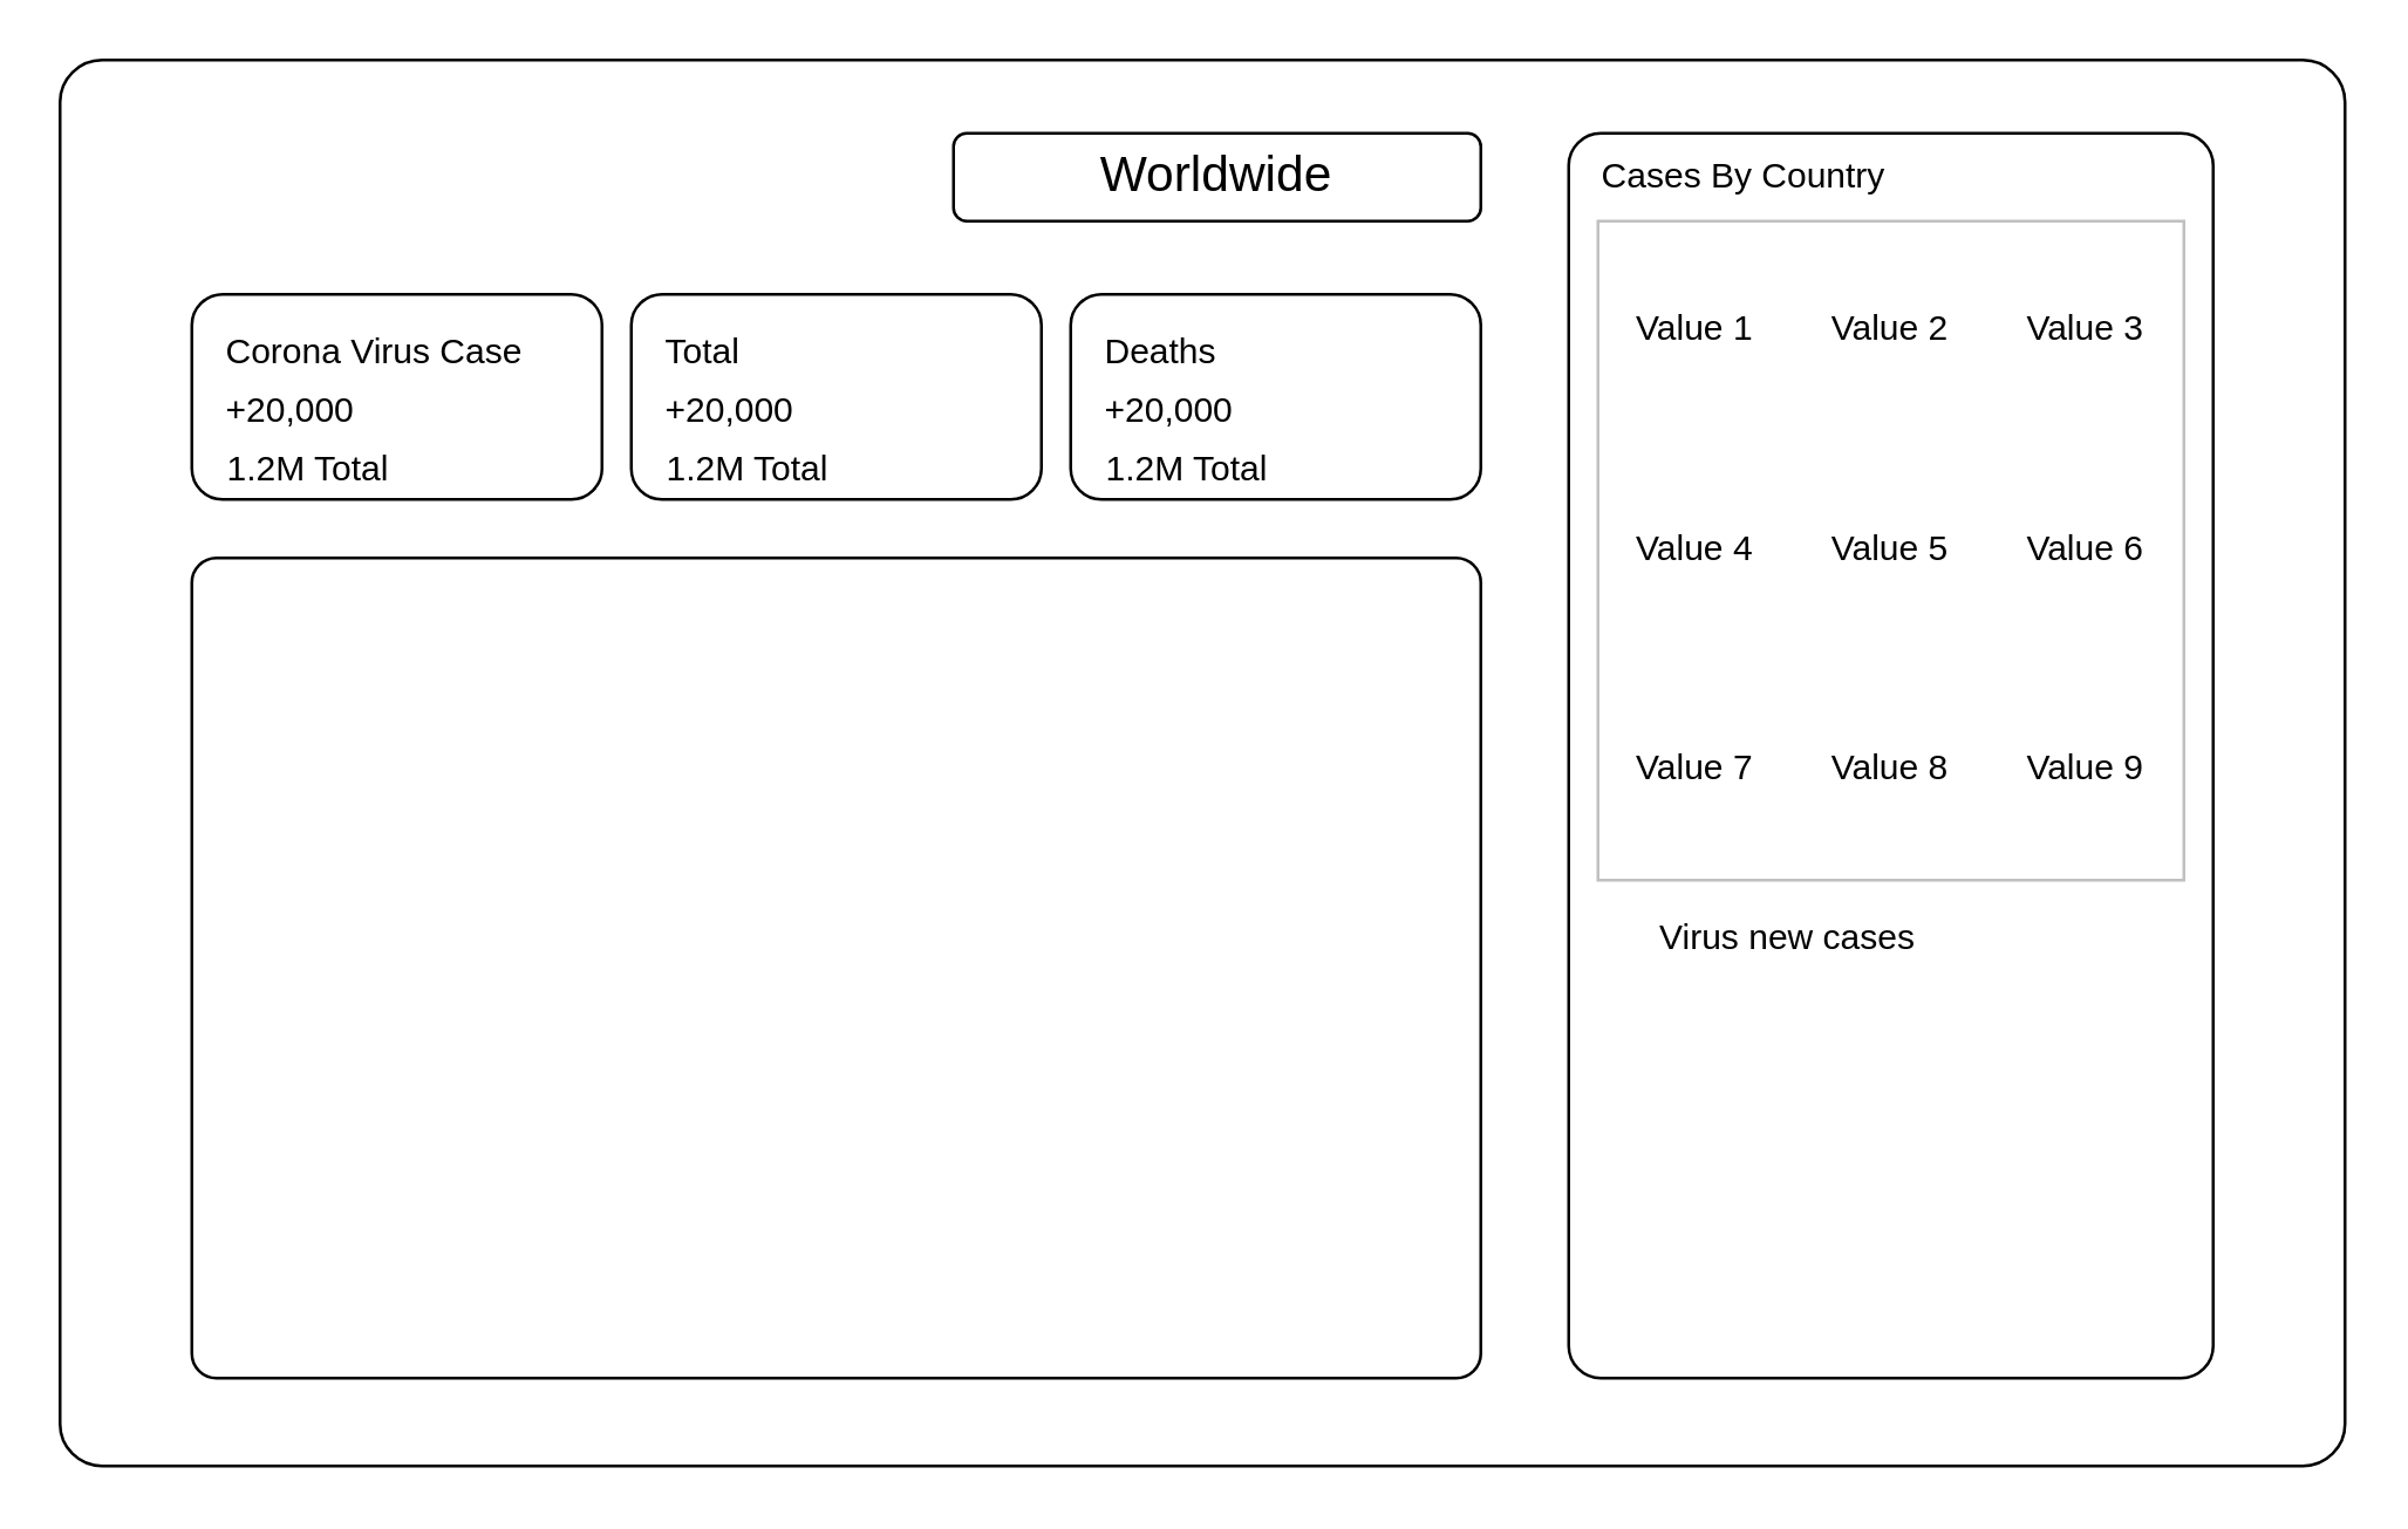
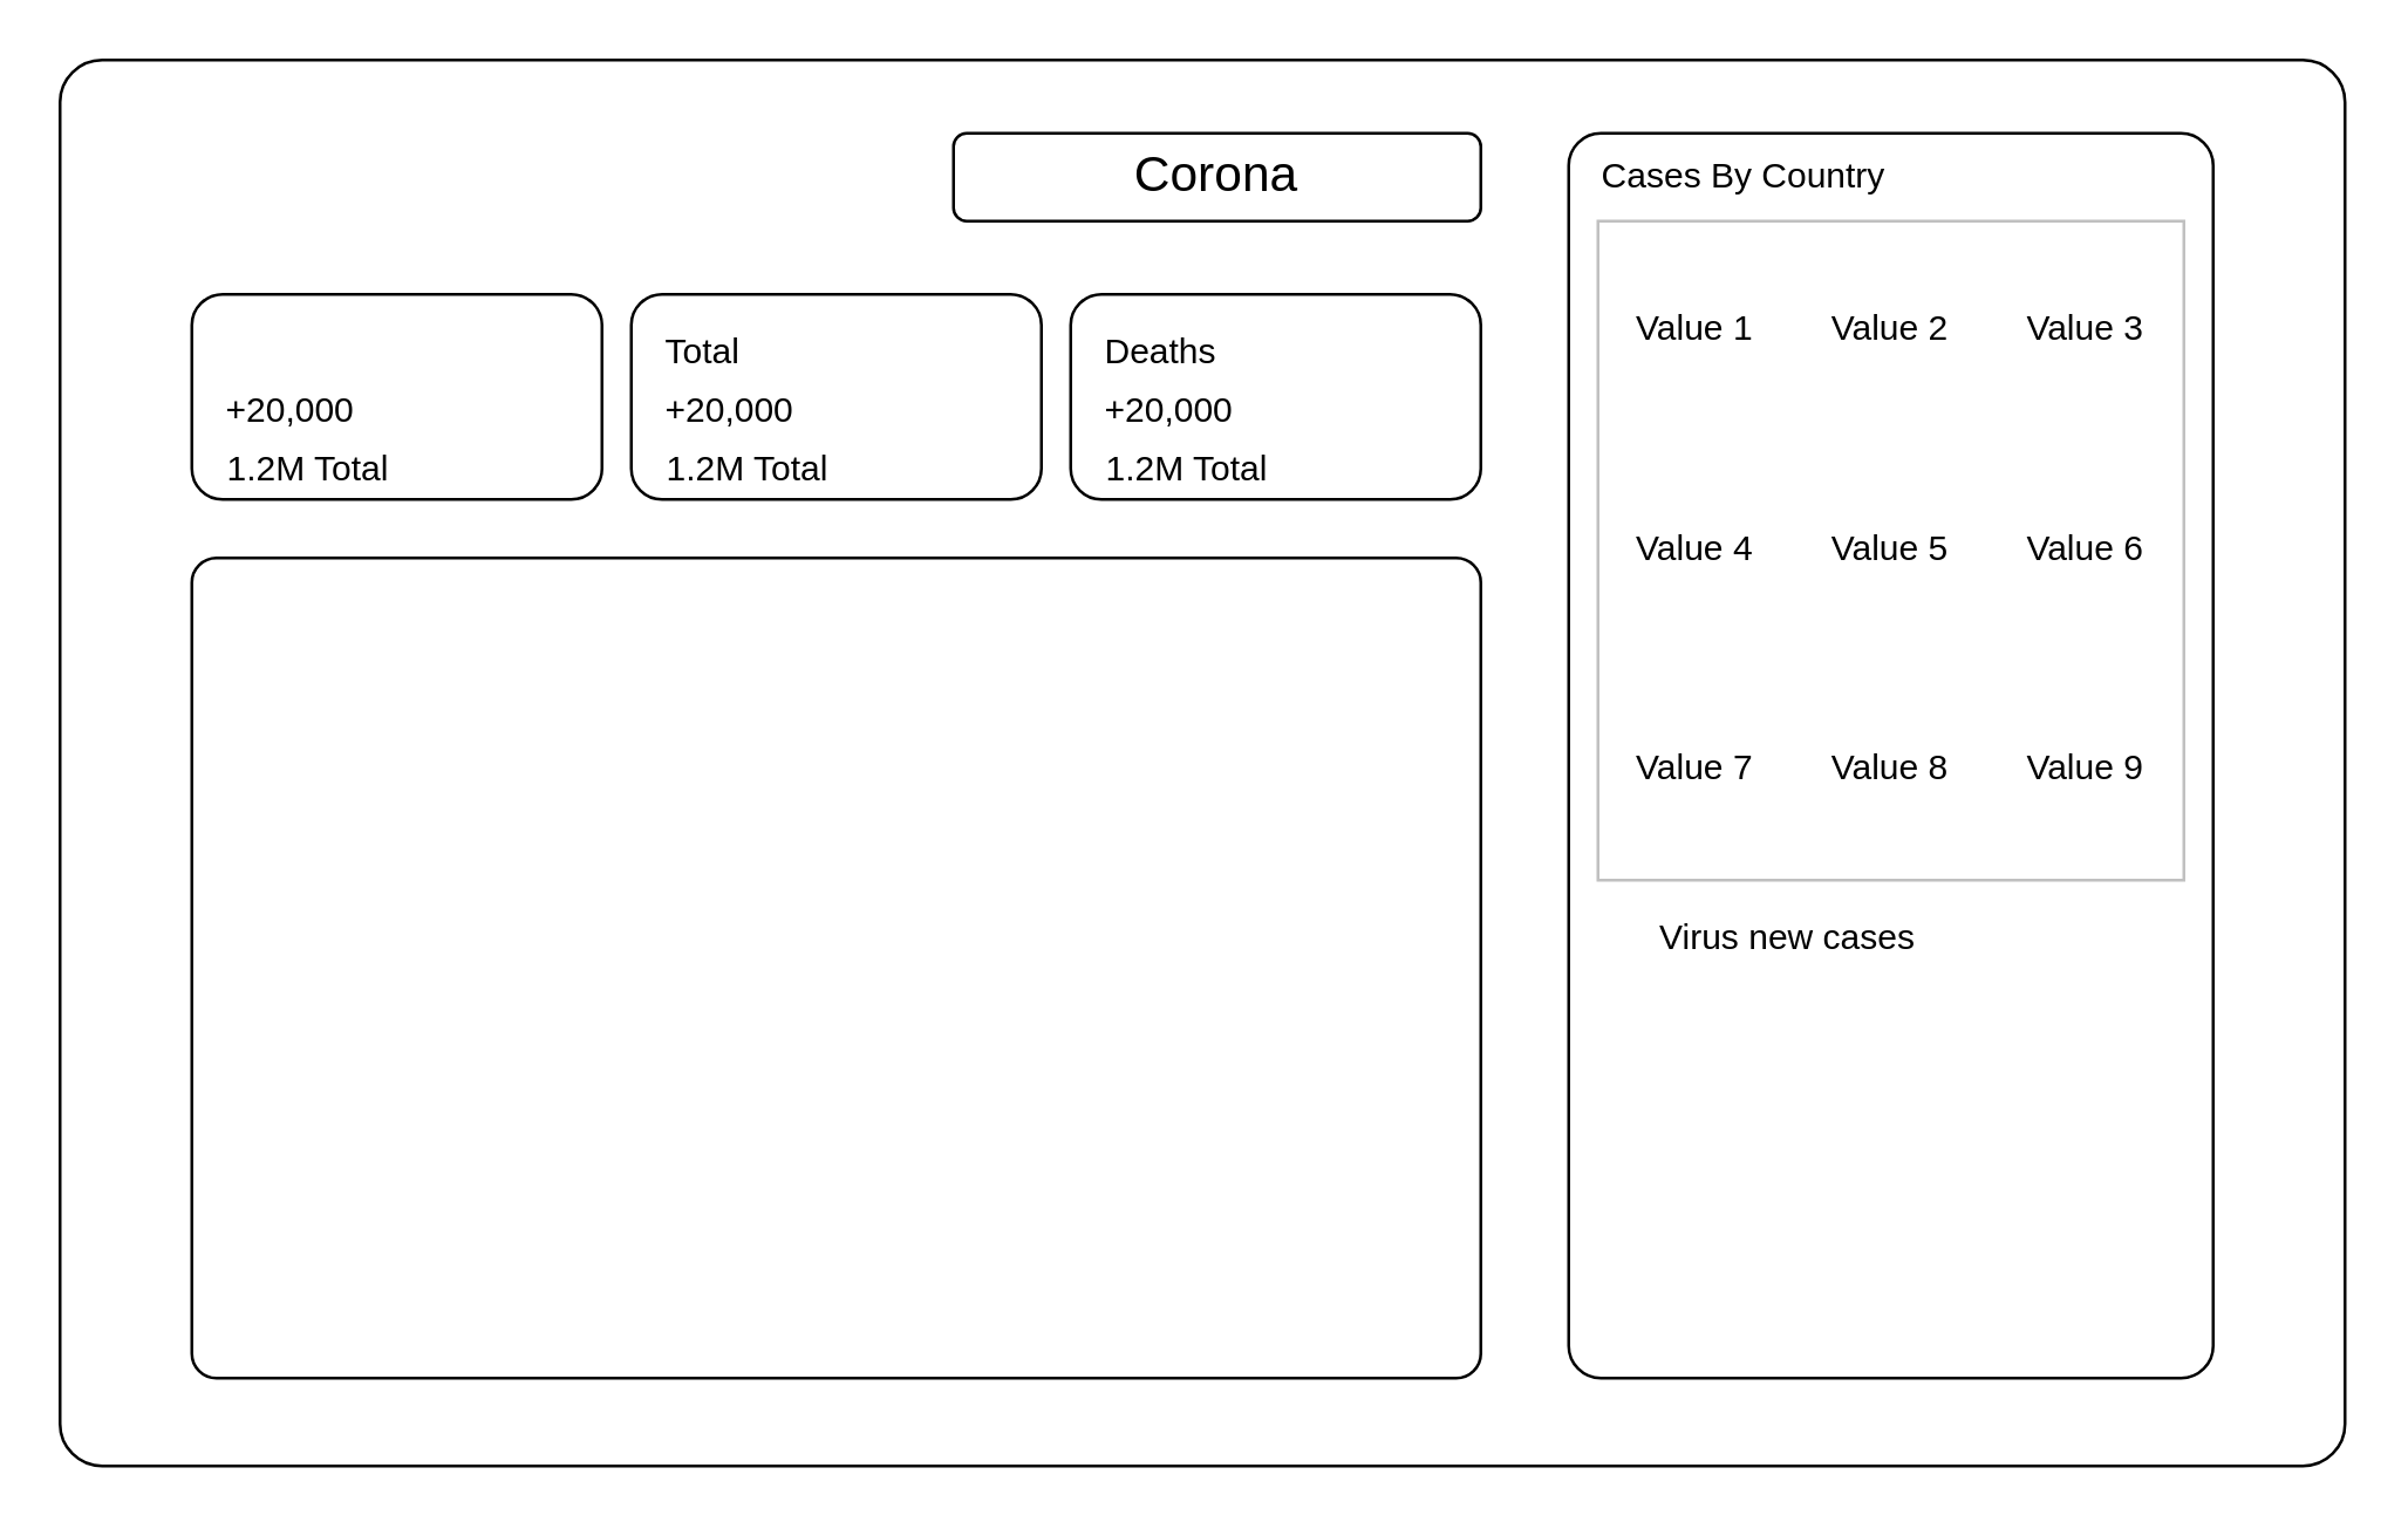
- <mxCell id="4" value="&lt;font style=&quot;font-size: 17px&quot;&gt;Worldwide&lt;/font&gt;" style="text;html=1;strokeColor=none;fillColor=none;align=center;verticalAlign=middle;whiteSpace=wrap;rounded=0;" parent="1" vertex="1"><mxGeometry x="370" y="50" width="90" height="20" as="geometry" /></mxCell>
+ <mxCell id="4" value="&lt;font style=&quot;font-size: 17px&quot;&gt;Corona&lt;/font&gt;" style="text;html=1;strokeColor=none;fillColor=none;align=center;verticalAlign=middle;whiteSpace=wrap;rounded=0;" parent="1" vertex="1"><mxGeometry x="370" y="50" width="90" height="20" as="geometry" /></mxCell>
- <mxCell id="6" value="Corona Virus Case" style="text;html=1;strokeColor=none;fillColor=none;align=left;verticalAlign=middle;whiteSpace=wrap;rounded=0;" parent="1" vertex="1"><mxGeometry x="75" y="110" width="110" height="20" as="geometry" /></mxCell>
